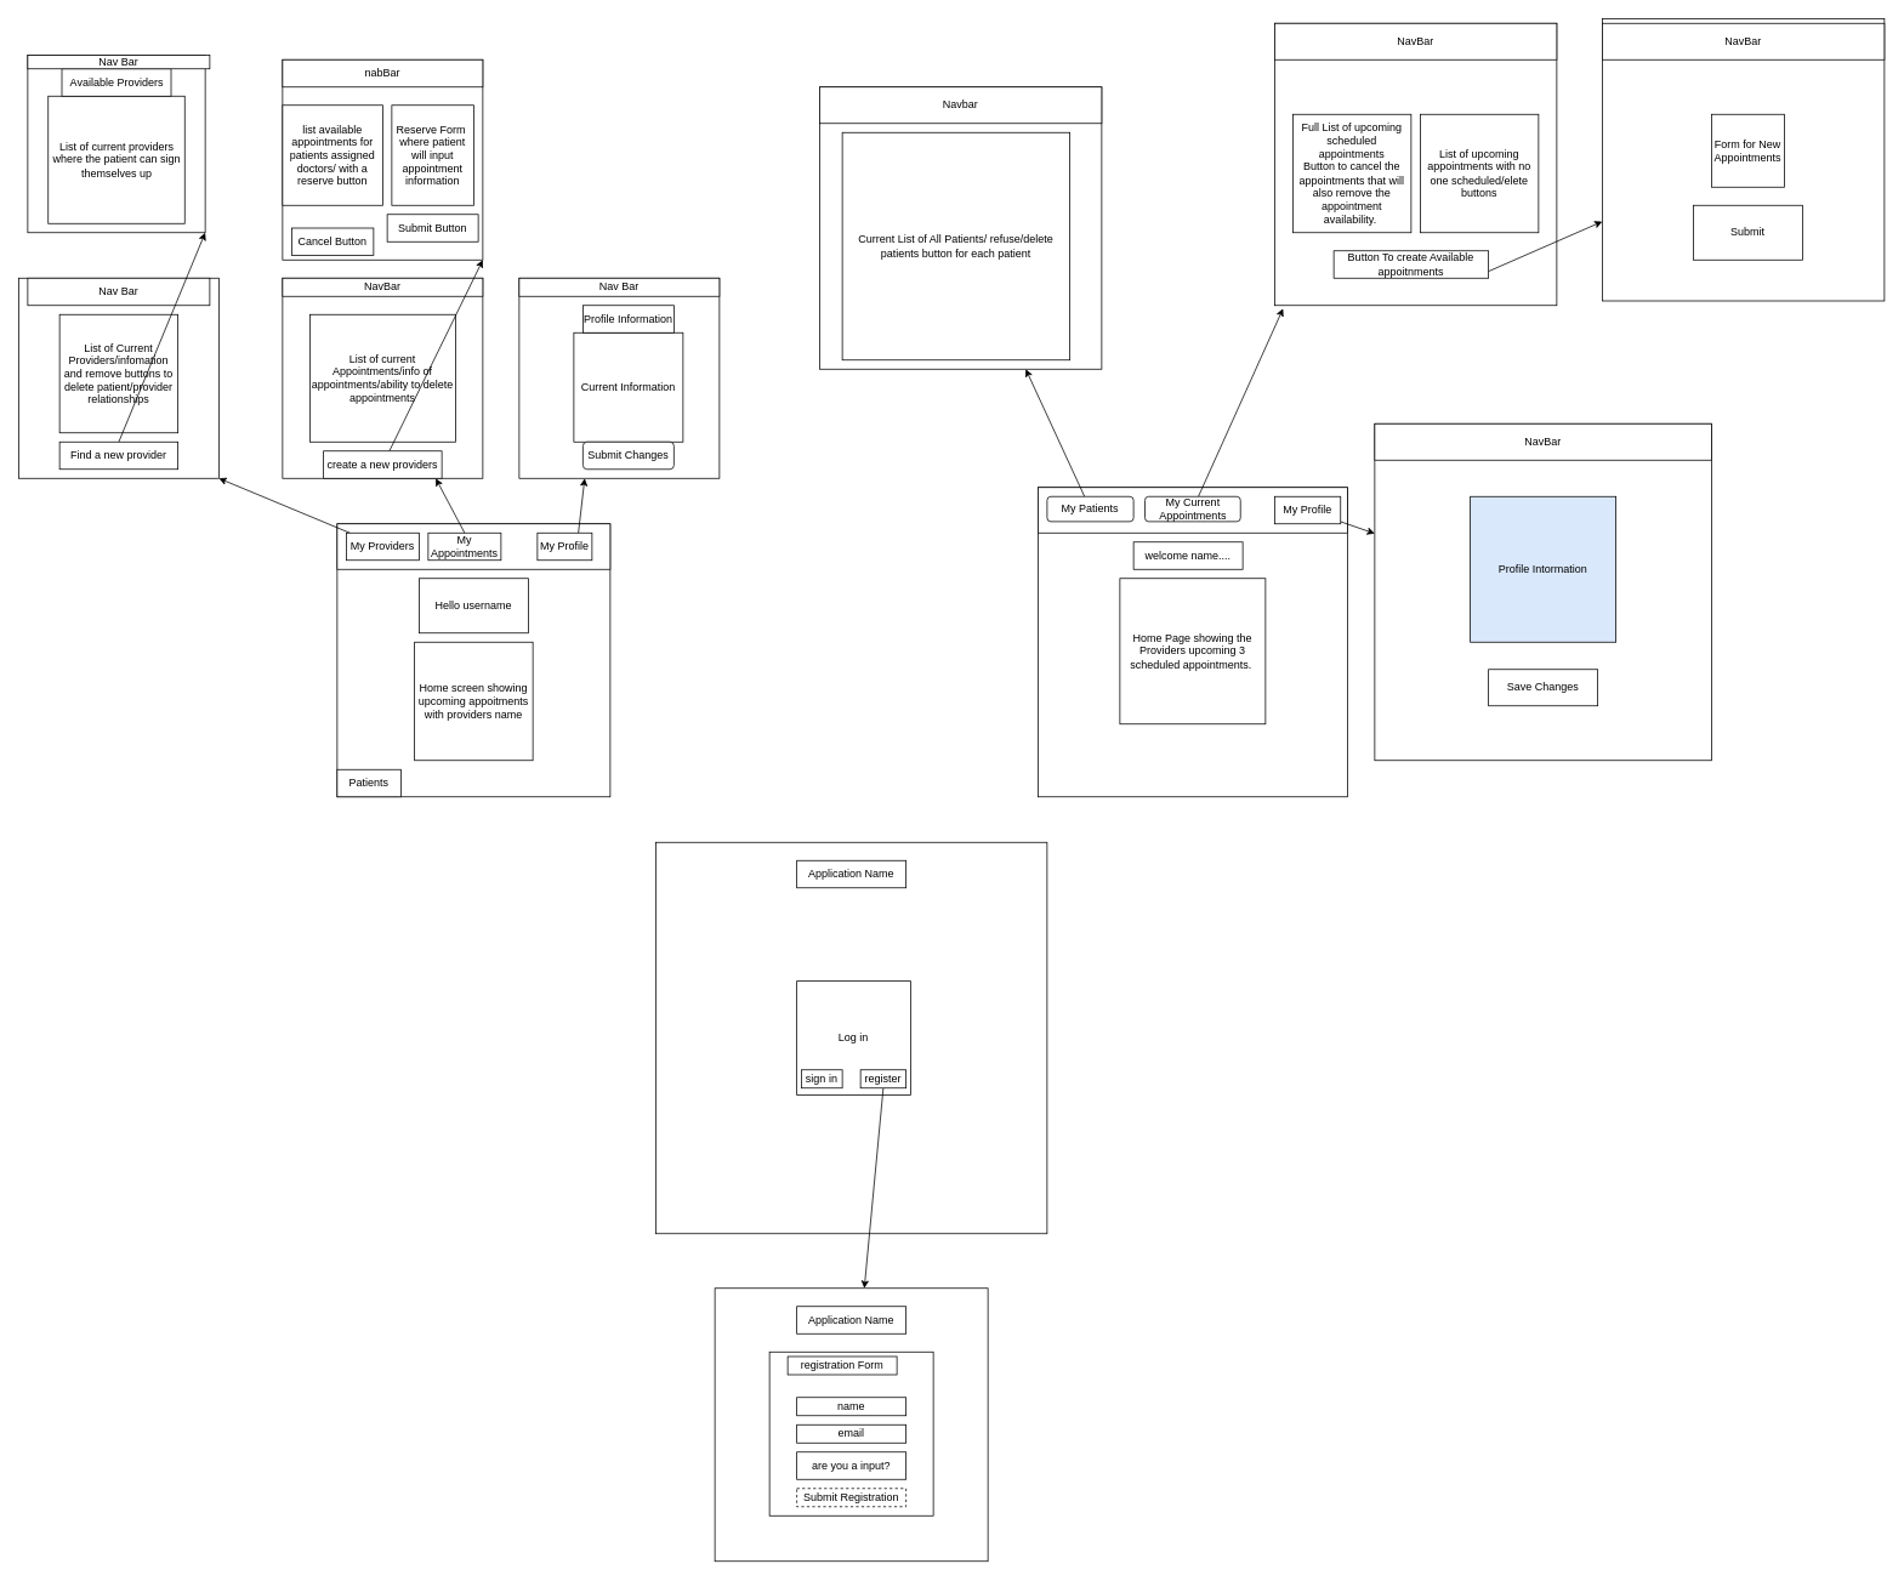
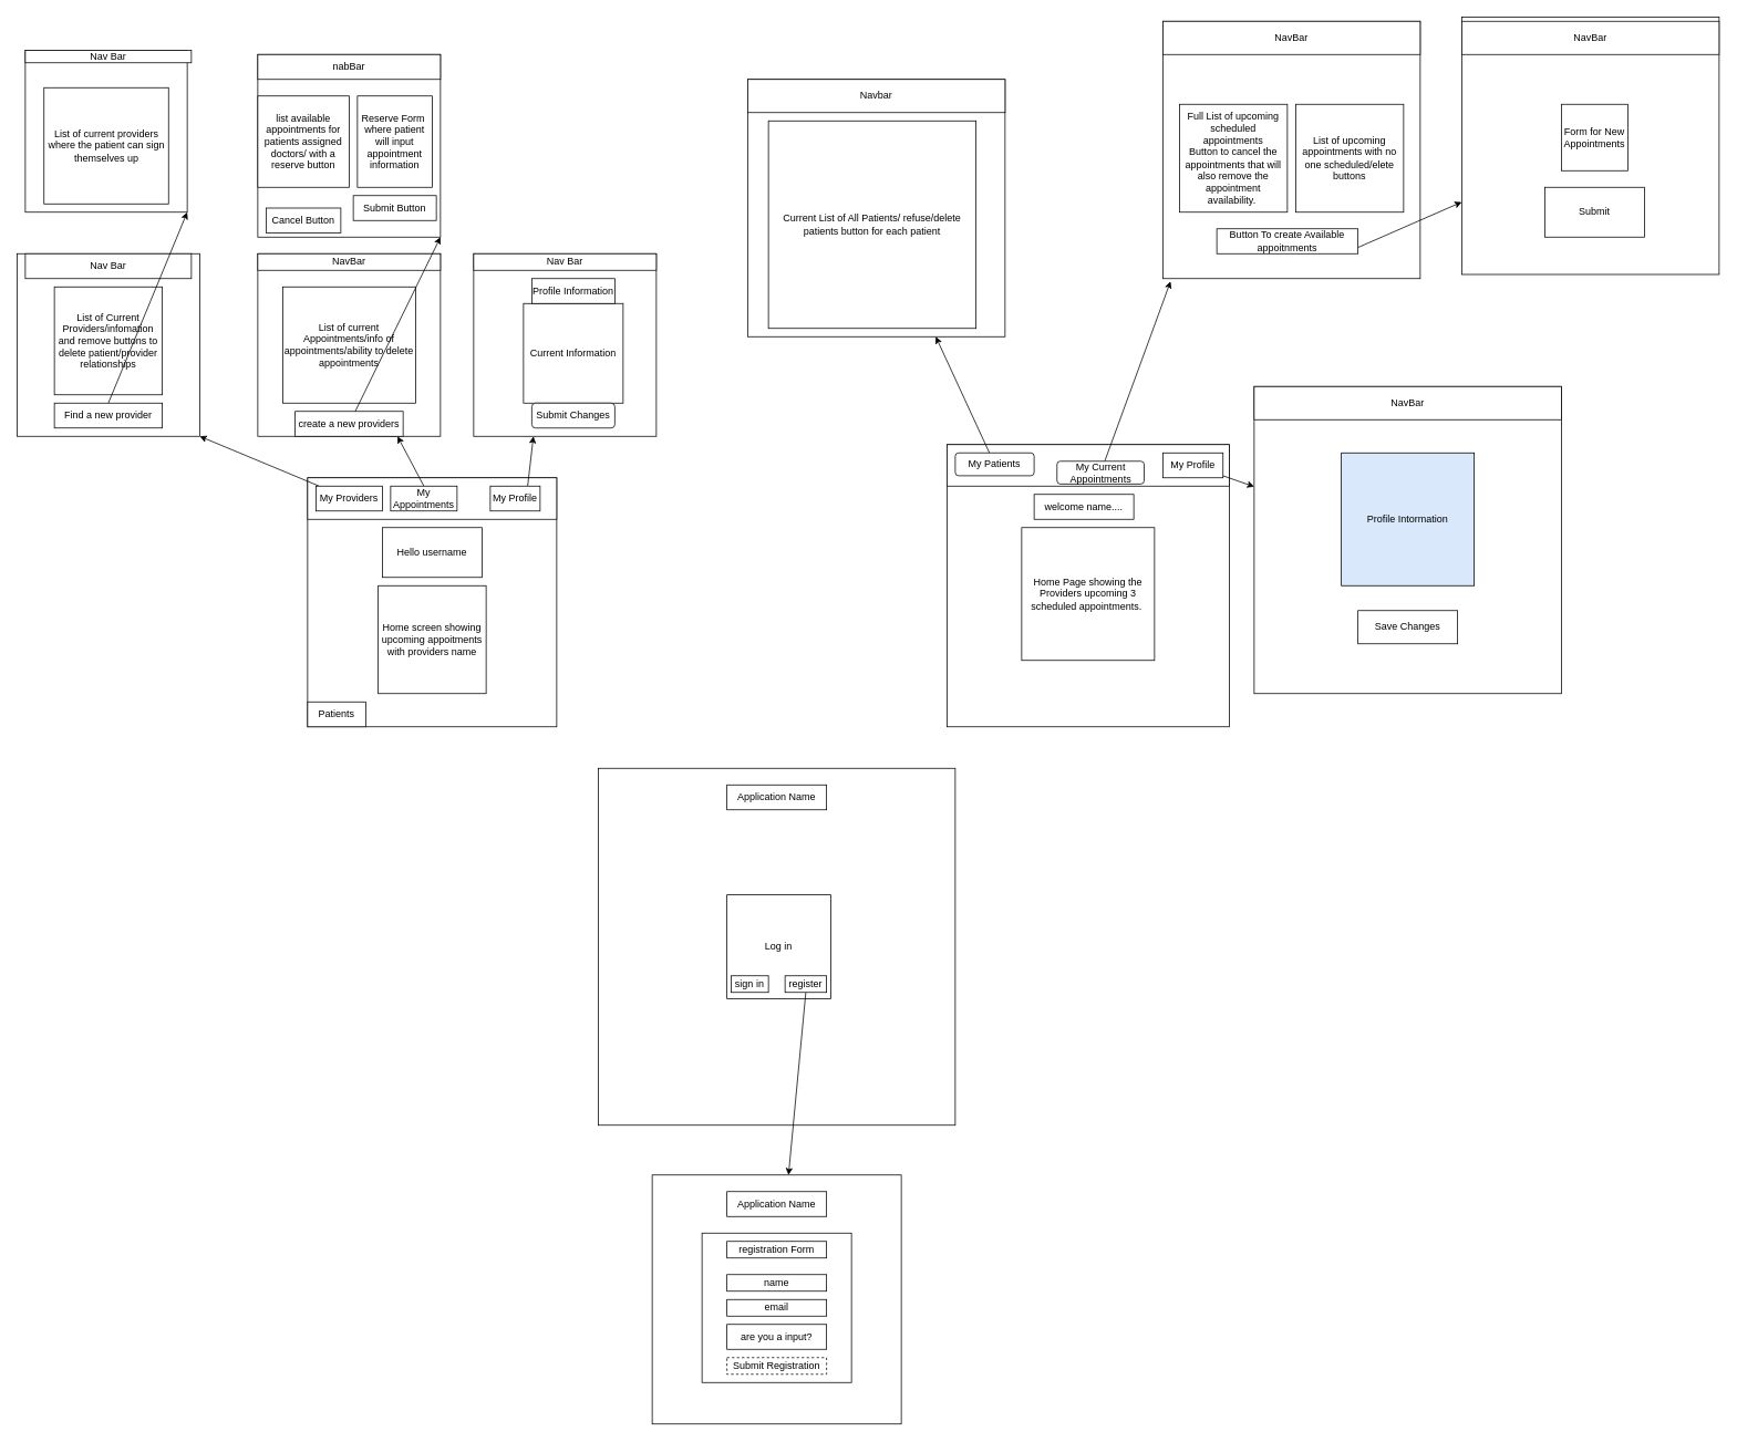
- <mxCell id="52" value="Available Providers" style="rounded=0;whiteSpace=wrap;html=1;" parent="1" vertex="1"><mxGeometry x="67.5" y="75" width="120" height="30" as="geometry" /></mxCell>
- <mxCell id="59" value="My Current Appointments" style="rounded=1;whiteSpace=wrap;html=1;" parent="1" vertex="1"><mxGeometry x="1257.5" y="545" width="105" height="27.5" as="geometry" /></mxCell>
+ <mxCell id="59" value="My Current Appointments" style="rounded=1;whiteSpace=wrap;html=1;" parent="1" vertex="1"><mxGeometry x="1272.5" y="555" width="105" height="27.5" as="geometry" /></mxCell>
- <mxCell id="11" value="registration Form" style="rounded=0;whiteSpace=wrap;html=1;" parent="1" vertex="1"><mxGeometry x="865" y="1490" width="120" height="20" as="geometry" /></mxCell>
+ <mxCell id="11" value="registration Form" style="rounded=0;whiteSpace=wrap;html=1;" parent="1" vertex="1"><mxGeometry x="875" y="1495" width="120" height="20" as="geometry" /></mxCell>
